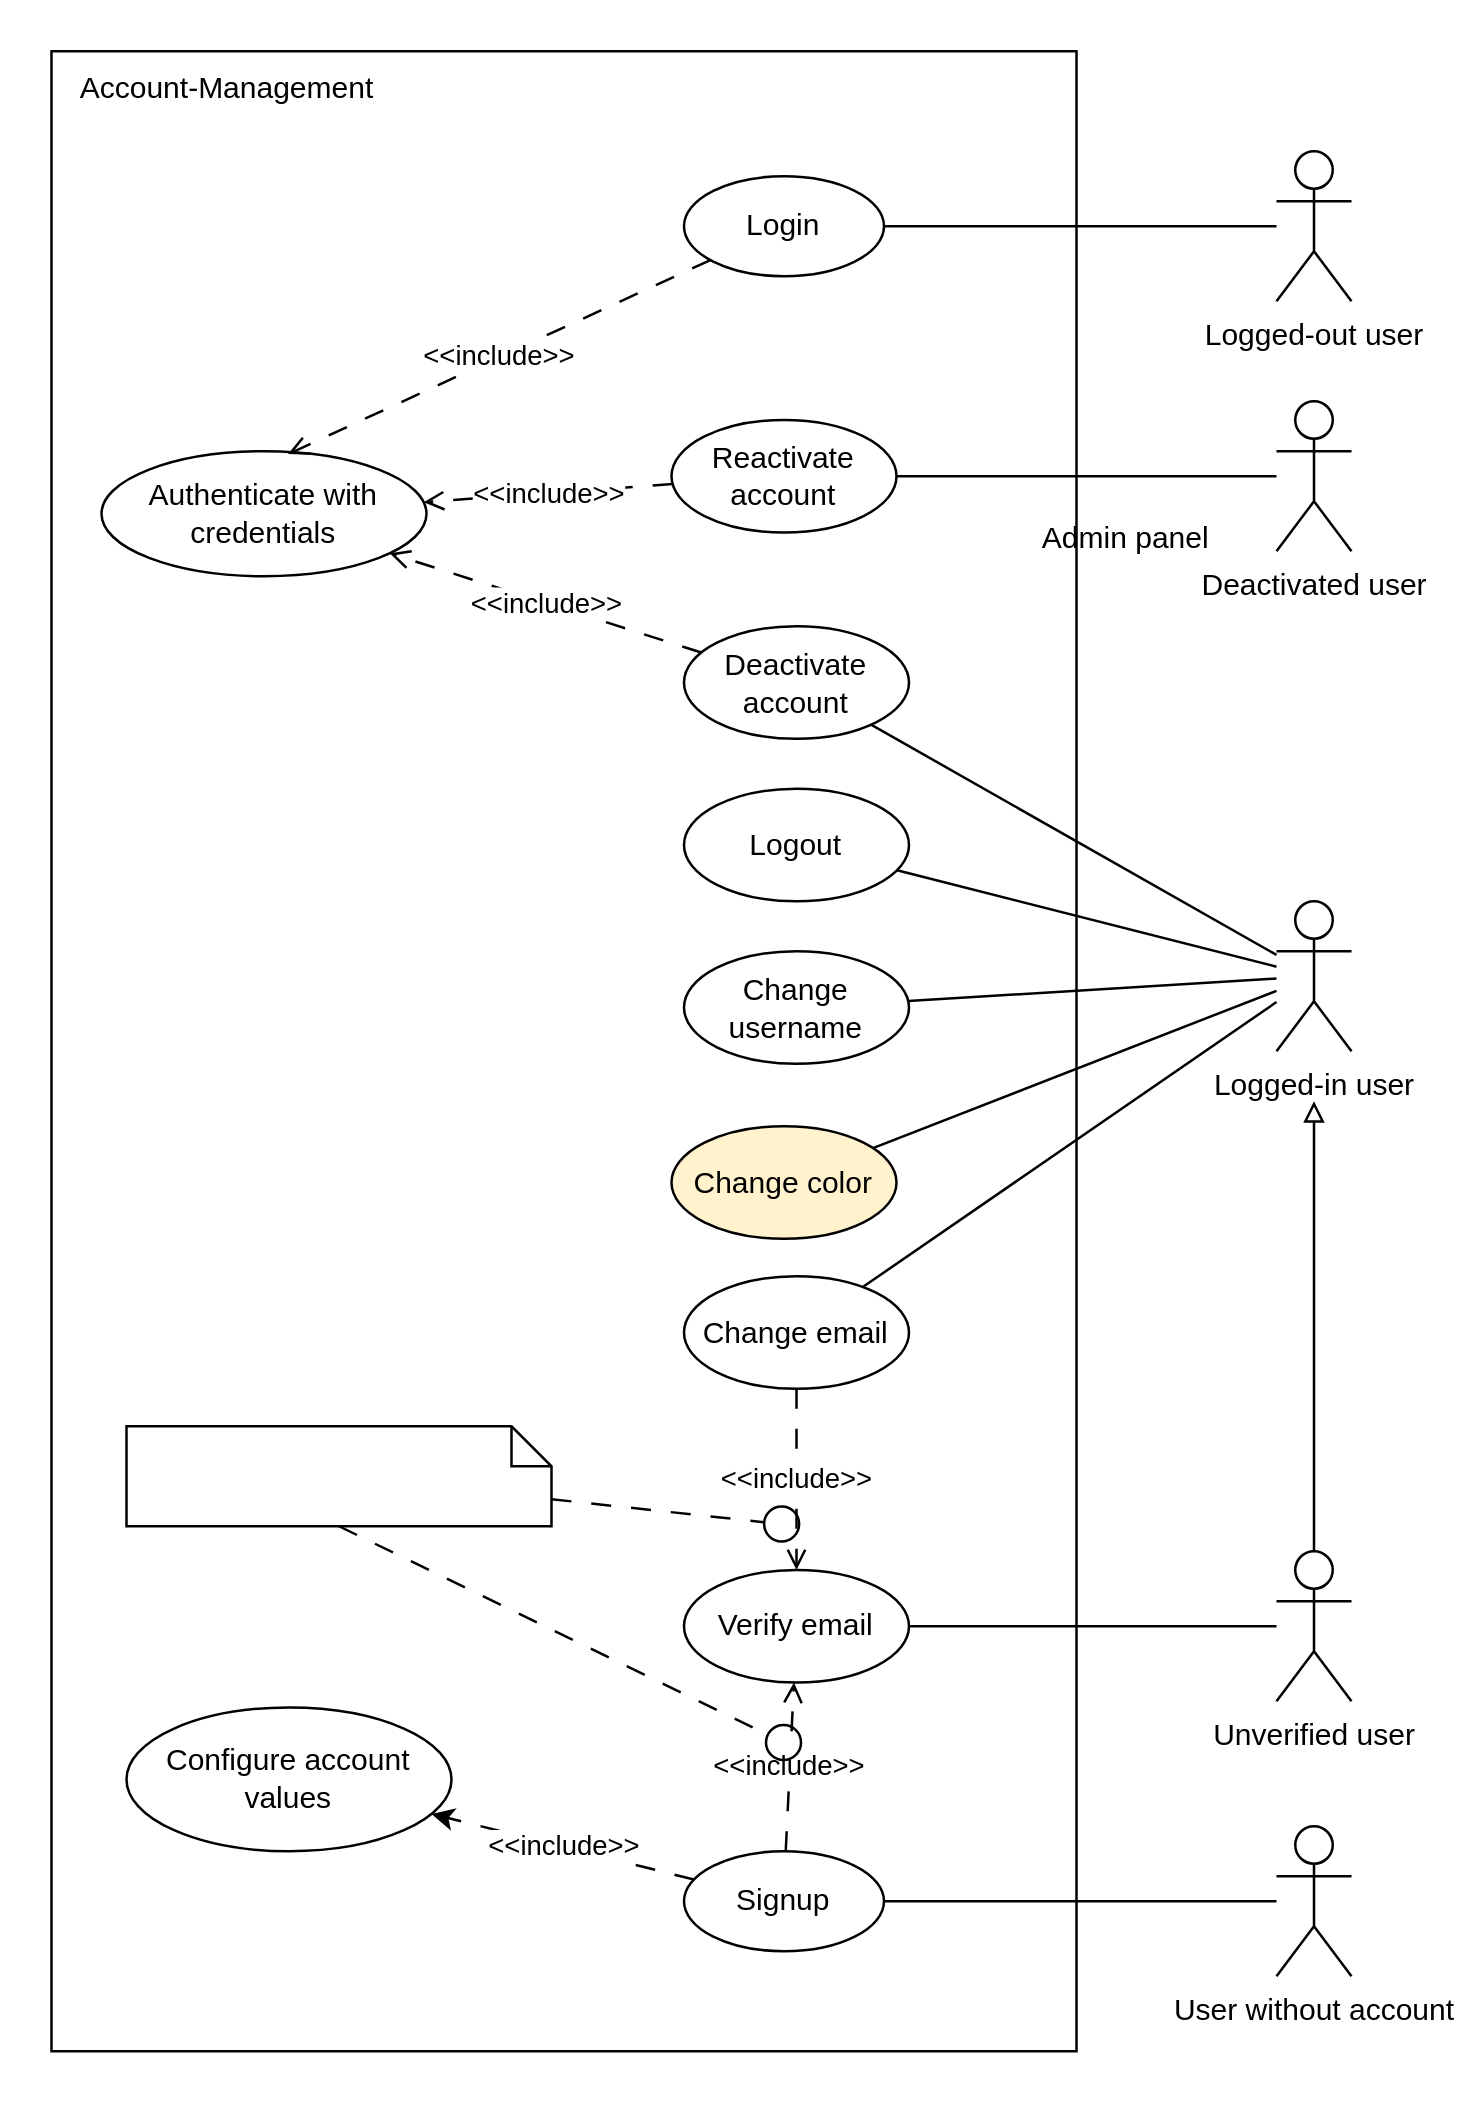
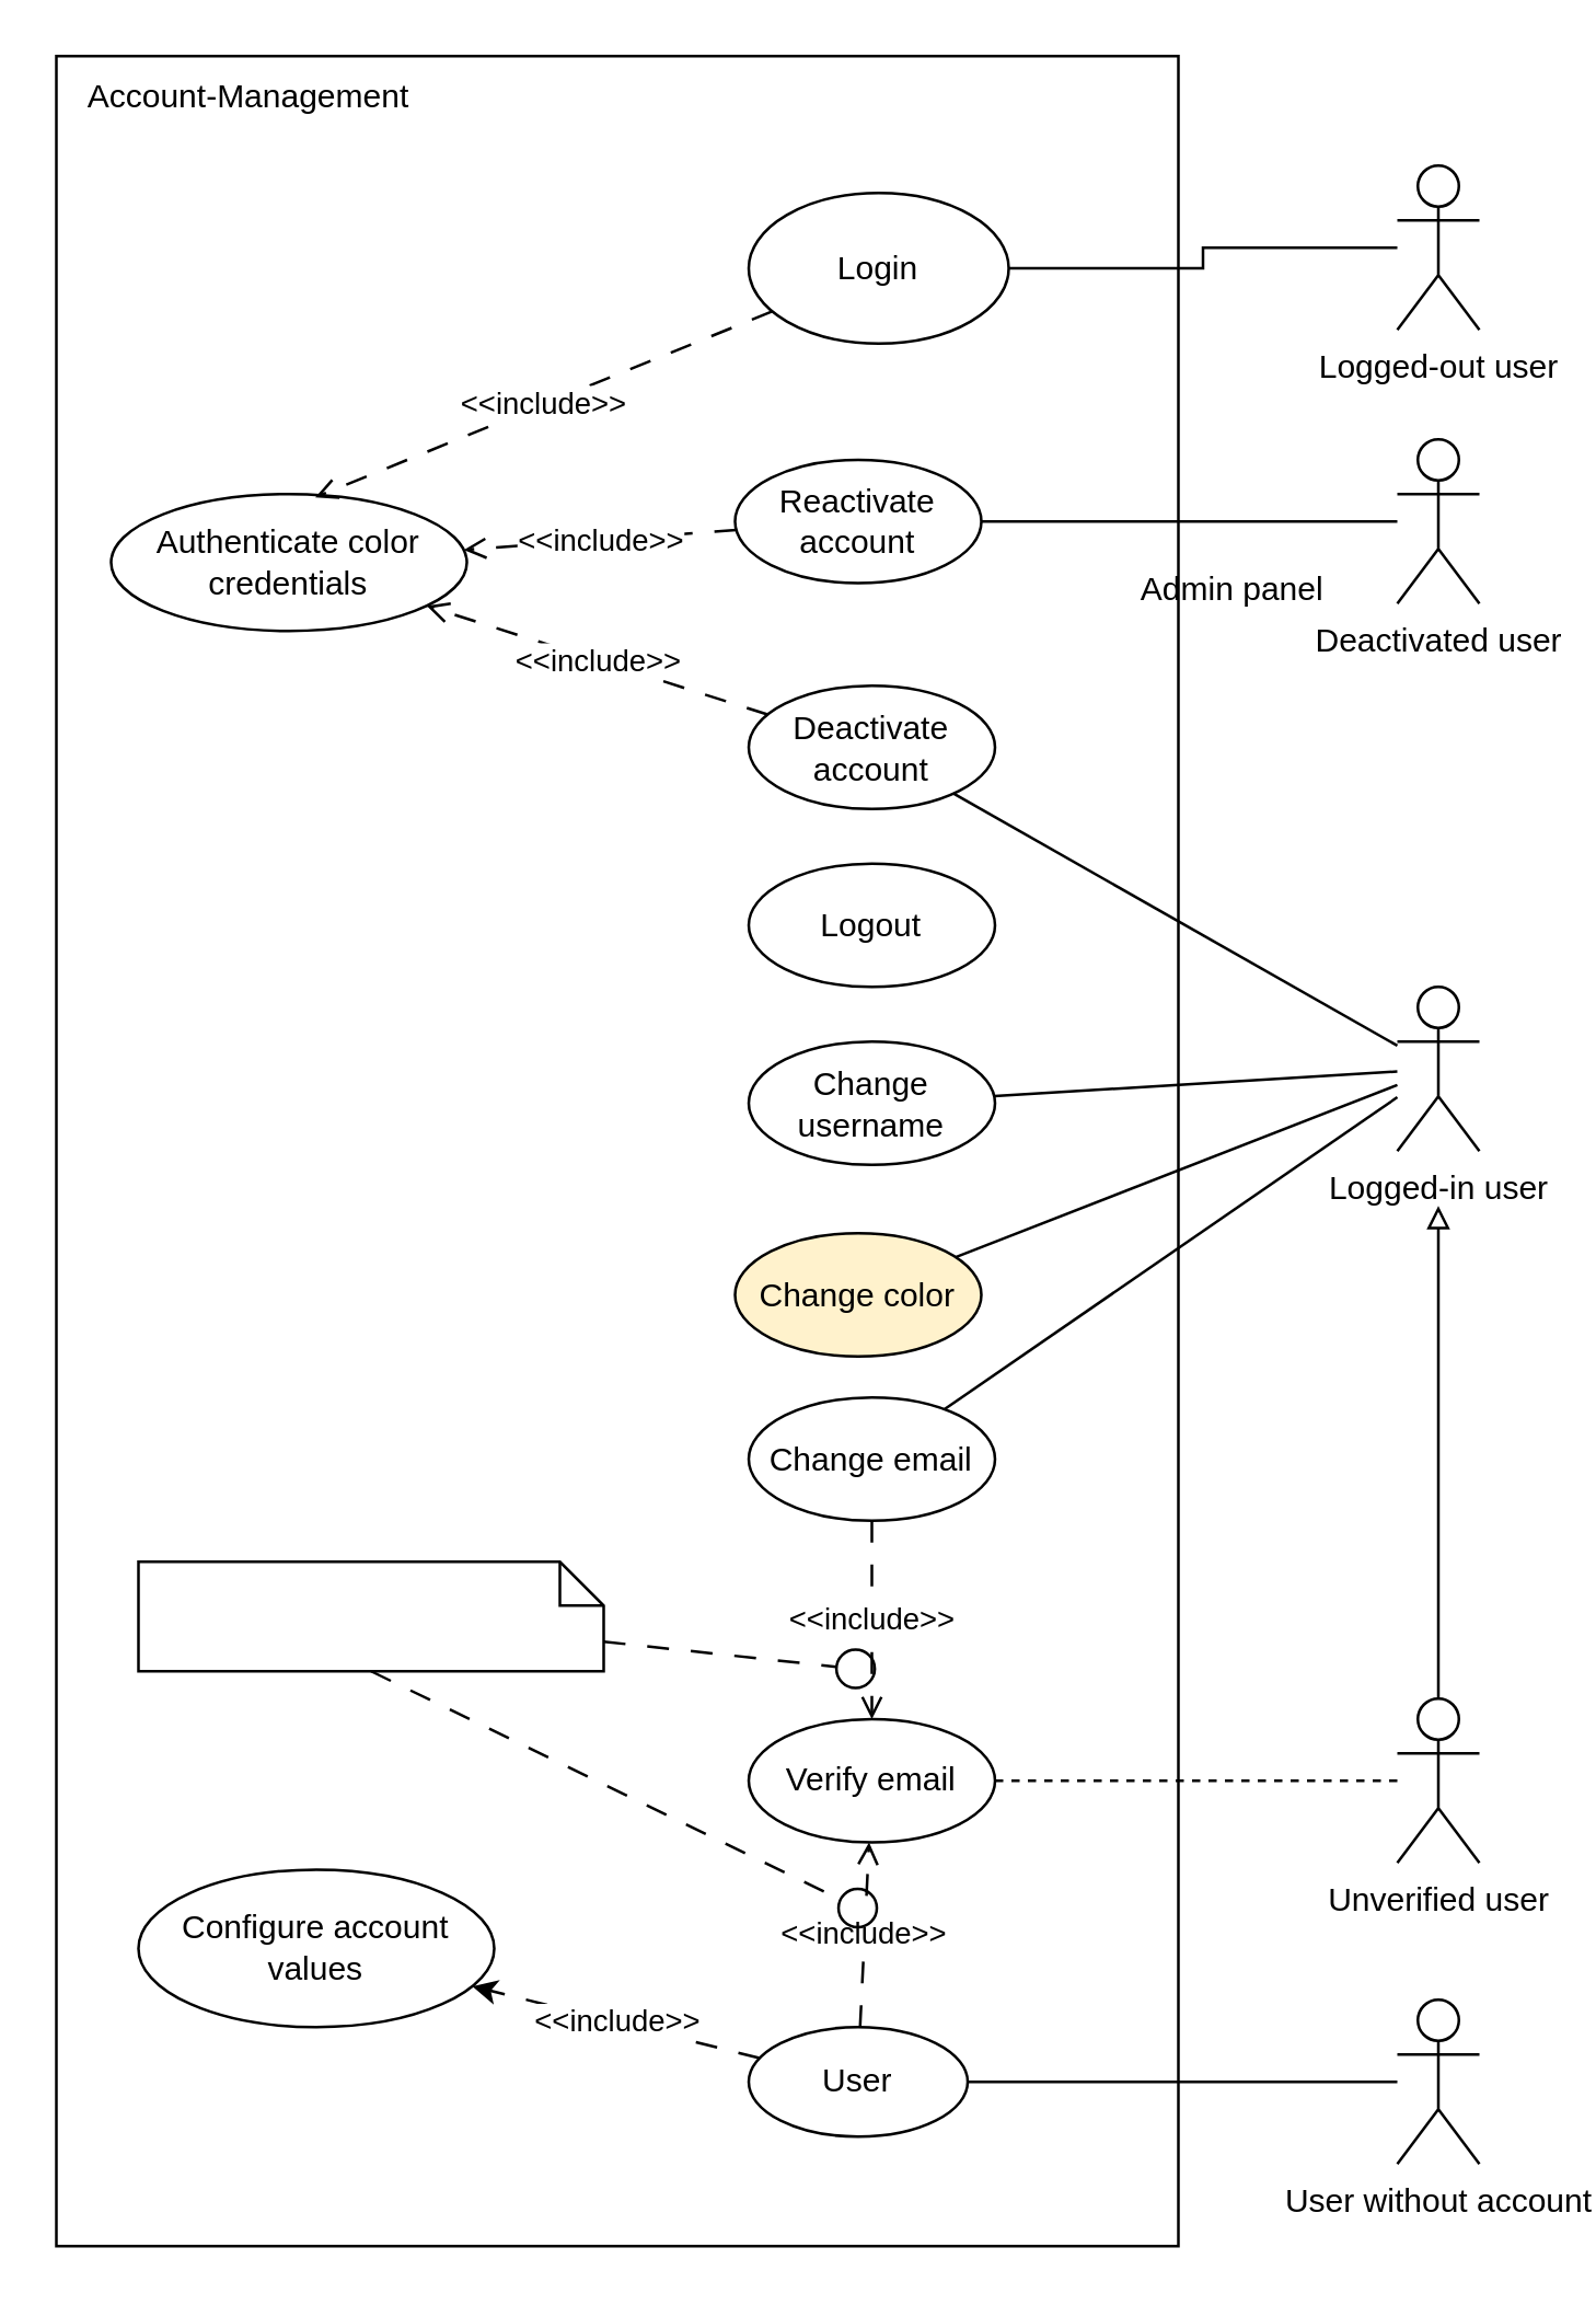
- <mxCell id="6" value="Login" style="ellipse;whiteSpace=wrap;html=1;" parent="1" vertex="1"><mxGeometry x="273" y="70" width="80" height="40" as="geometry" /></mxCell>
+ <mxCell id="6" value="Login" style="ellipse;whiteSpace=wrap;html=1;" parent="1" vertex="1"><mxGeometry x="273" y="70" width="95" height="55" as="geometry" /></mxCell>
- <mxCell id="7" value="Authenticate with credentials" style="ellipse;whiteSpace=wrap;html=1;" parent="1" vertex="1"><mxGeometry x="40" y="180" width="130" height="50" as="geometry" /></mxCell>
+ <mxCell id="7" value="Authenticate color credentials" style="ellipse;whiteSpace=wrap;html=1;" parent="1" vertex="1"><mxGeometry x="40" y="180" width="130" height="50" as="geometry" /></mxCell>
- <mxCell id="20" style="rounded=0;orthogonalLoop=1;jettySize=auto;html=1;endArrow=none;endFill=0;" parent="1" source="24" target="27" edge="1"><mxGeometry relative="1" as="geometry" /></mxCell>
- <mxCell id="33" style="edgeStyle=orthogonalEdgeStyle;rounded=0;orthogonalLoop=1;jettySize=auto;html=1;endArrow=none;endFill=0;" parent="1" source="35" target="32" edge="1"><mxGeometry relative="1" as="geometry" /></mxCell>
+ <mxCell id="33" style="edgeStyle=orthogonalEdgeStyle;rounded=0;orthogonalLoop=1;jettySize=auto;html=1;endArrow=none;endFill=0;dashed=1;" parent="1" source="35" target="32" edge="1"><mxGeometry relative="1" as="geometry" /></mxCell>
- <mxCell id="17" value="Signup" style="ellipse;whiteSpace=wrap;html=1;" parent="1" vertex="1"><mxGeometry x="273" y="740" width="80" height="40" as="geometry" /></mxCell>
+ <mxCell id="17" value="User" style="ellipse;whiteSpace=wrap;html=1;" parent="1" vertex="1"><mxGeometry x="273" y="740" width="80" height="40" as="geometry" /></mxCell>
